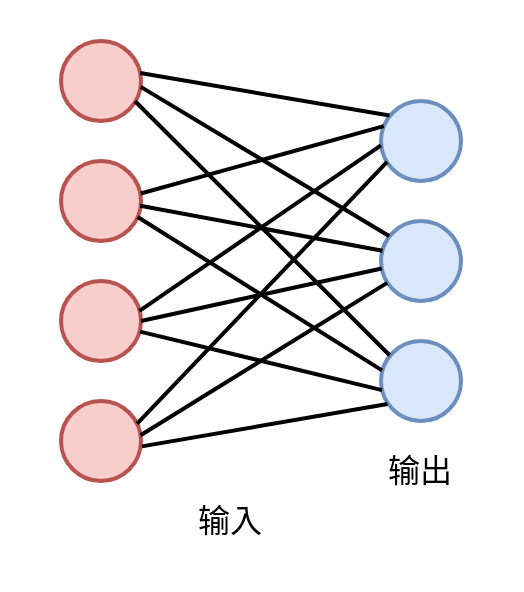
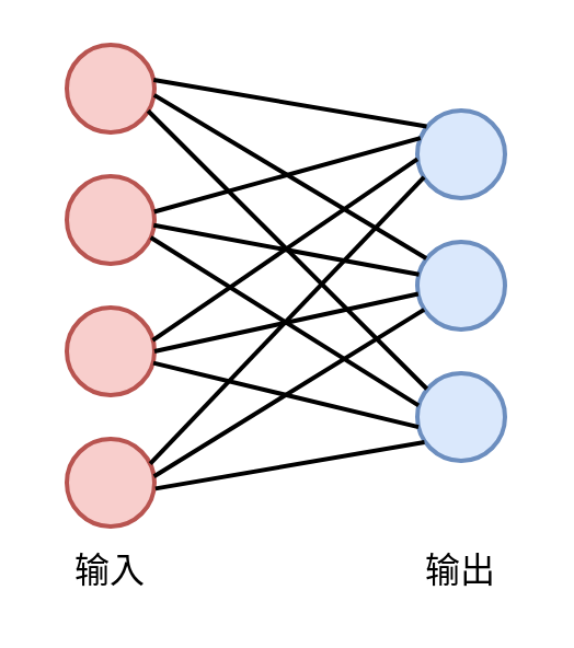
- <mxCell id="22" value="输出" style="text;strokeColor=none;align=center;fillColor=none;verticalAlign=middle;rounded=0;strokeWidth=1;fontSize=16;" vertex="1" parent="1"><mxGeometry x="180" y="219" width="60" height="30" as="geometry" /></mxCell>
+ <mxCell id="22" value="输出" style="text;strokeColor=none;align=center;fillColor=none;verticalAlign=middle;rounded=0;strokeWidth=1;fontSize=16;" vertex="1" parent="1"><mxGeometry x="180" y="244" width="60" height="30" as="geometry" /></mxCell>
- <mxCell id="21" value="输入" style="text;strokeColor=none;align=center;fillColor=none;verticalAlign=middle;rounded=0;strokeWidth=1;fontSize=16;" vertex="1" parent="1"><mxGeometry x="85" y="244" width="60" height="30" as="geometry" /></mxCell>
+ <mxCell id="21" value="输入" style="text;strokeColor=none;align=center;fillColor=none;verticalAlign=middle;rounded=0;strokeWidth=1;fontSize=16;" vertex="1" parent="1"><mxGeometry x="20" y="244" width="60" height="30" as="geometry" /></mxCell>
